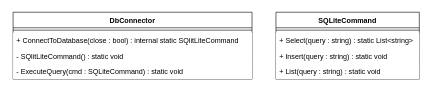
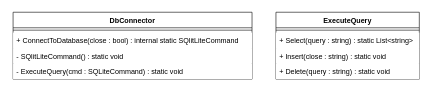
- <mxCell id="7" value="SQLiteCommand" style="swimlane;fontStyle=1;align=center;verticalAlign=top;childLayout=stackLayout;horizontal=1;startSize=26;horizontalStack=0;resizeParent=1;resizeParentMax=0;resizeLast=0;collapsible=1;marginBottom=0;fillColor=#ffffff;" vertex="1" parent="1"><mxGeometry x="460" y="20" width="240" height="112" as="geometry" /></mxCell>
+ <mxCell id="7" value="ExecuteQuery" style="swimlane;fontStyle=1;align=center;verticalAlign=top;childLayout=stackLayout;horizontal=1;startSize=26;horizontalStack=0;resizeParent=1;resizeParentMax=0;resizeLast=0;collapsible=1;marginBottom=0;fillColor=#ffffff;" vertex="1" parent="1"><mxGeometry x="460" y="20" width="240" height="112" as="geometry" /></mxCell>
- <mxCell id="10" value="+ Insert(query : string) : static void" style="text;strokeColor=none;fillColor=#ffffff;align=left;verticalAlign=top;spacingLeft=4;spacingRight=4;overflow=hidden;rotatable=0;points=[[0,0.5],[1,0.5]];portConstraint=eastwest;" vertex="1" parent="7"><mxGeometry y="60" width="240" height="26" as="geometry" /></mxCell>
+ <mxCell id="10" value="+ Insert(close : string) : static void" style="text;strokeColor=none;fillColor=#ffffff;align=left;verticalAlign=top;spacingLeft=4;spacingRight=4;overflow=hidden;rotatable=0;points=[[0,0.5],[1,0.5]];portConstraint=eastwest;" vertex="1" parent="7"><mxGeometry y="60" width="240" height="26" as="geometry" /></mxCell>
- <mxCell id="11" value="+ List(query : string) : static void" style="text;strokeColor=none;fillColor=#ffffff;align=left;verticalAlign=top;spacingLeft=4;spacingRight=4;overflow=hidden;rotatable=0;points=[[0,0.5],[1,0.5]];portConstraint=eastwest;" vertex="1" parent="7"><mxGeometry y="86" width="240" height="26" as="geometry" /></mxCell>
+ <mxCell id="11" value="+ Delete(query : string) : static void" style="text;strokeColor=none;fillColor=#ffffff;align=left;verticalAlign=top;spacingLeft=4;spacingRight=4;overflow=hidden;rotatable=0;points=[[0,0.5],[1,0.5]];portConstraint=eastwest;" vertex="1" parent="7"><mxGeometry y="86" width="240" height="26" as="geometry" /></mxCell>
